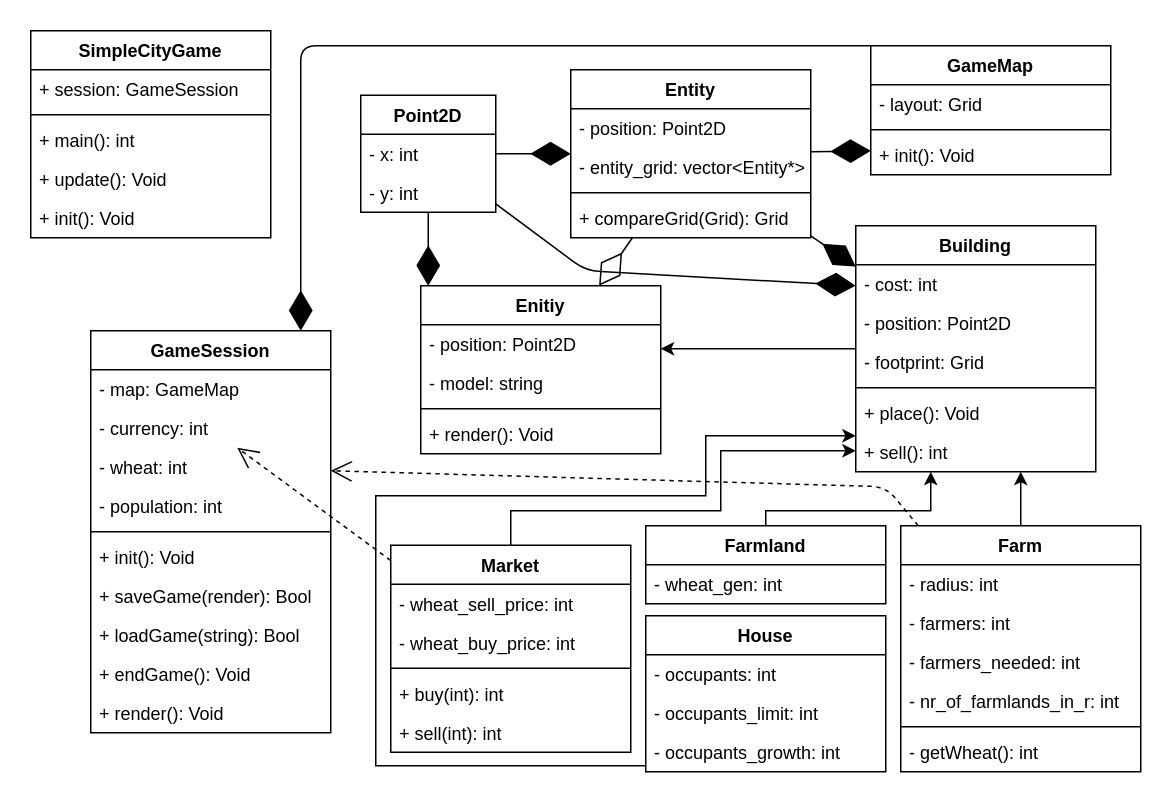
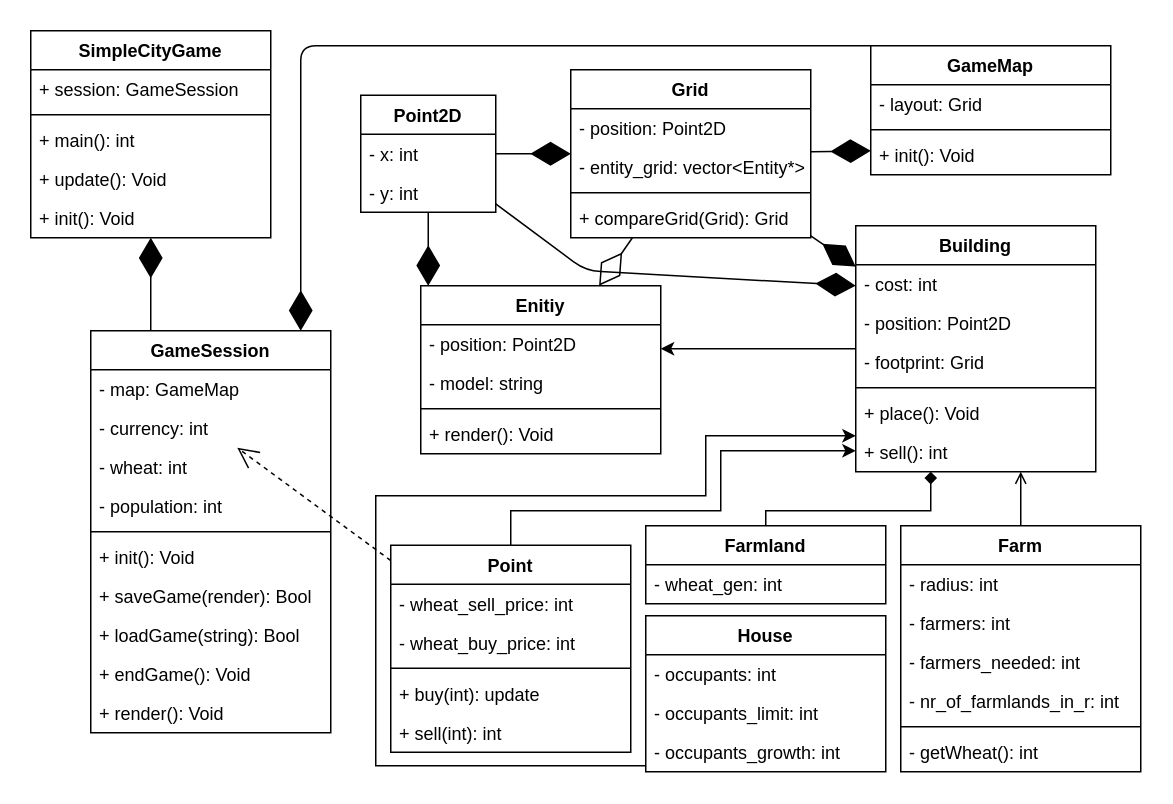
- <mxCell id="22" value="Entity" style="swimlane;fontStyle=1;align=center;verticalAlign=top;childLayout=stackLayout;horizontal=1;startSize=26;horizontalStack=0;resizeParent=1;resizeParentMax=0;resizeLast=0;collapsible=1;marginBottom=0;" vertex="1" parent="1"><mxGeometry x="380" y="46" width="160" height="112" as="geometry" /></mxCell>
+ <mxCell id="22" value="Grid" style="swimlane;fontStyle=1;align=center;verticalAlign=top;childLayout=stackLayout;horizontal=1;startSize=26;horizontalStack=0;resizeParent=1;resizeParentMax=0;resizeLast=0;collapsible=1;marginBottom=0;" vertex="1" parent="1"><mxGeometry x="380" y="46" width="160" height="112" as="geometry" /></mxCell>
+ <mxCell id="74" value="" style="endArrow=diamondThin;endFill=1;endSize=24;html=1;" edge="1" parent="1" source="8" target="2"><mxGeometry width="160" relative="1" as="geometry"><mxPoint x="20" y="540" as="sourcePoint" /><mxPoint x="180" y="540" as="targetPoint" /><Array as="points"><mxPoint x="100" y="220" /></Array></mxGeometry></mxCell>
- <mxCell id="76" value="" style="endArrow=open;endSize=12;dashed=1;html=1;" edge="1" parent="1" source="45" target="11"><mxGeometry x="0.374" y="223" width="160" relative="1" as="geometry"><mxPoint x="20" y="540" as="sourcePoint" /><mxPoint x="370" y="550" as="targetPoint" /><Array as="points"><mxPoint x="590" y="324" /></Array><mxPoint as="offset" /></mxGeometry></mxCell>
- <mxCell id="41" style="edgeStyle=orthogonalEdgeStyle;rounded=0;orthogonalLoop=1;jettySize=auto;html=1;" edge="1" parent="1" source="42" target="29"><mxGeometry relative="1" as="geometry"><Array as="points"><mxPoint x="510" y="340" /><mxPoint x="620" y="340" /></Array></mxGeometry></mxCell>
+ <mxCell id="41" style="edgeStyle=orthogonalEdgeStyle;rounded=0;orthogonalLoop=1;jettySize=auto;html=1;endArrow=diamond;" edge="1" parent="1" source="42" target="29"><mxGeometry relative="1" as="geometry"><Array as="points"><mxPoint x="510" y="340" /><mxPoint x="620" y="340" /></Array></mxGeometry></mxCell>
- <mxCell id="44" style="edgeStyle=orthogonalEdgeStyle;rounded=0;orthogonalLoop=1;jettySize=auto;html=1;" edge="1" parent="1" source="45" target="29"><mxGeometry relative="1" as="geometry"><Array as="points"><mxPoint x="680" y="270" /><mxPoint x="680" y="270" /></Array></mxGeometry></mxCell>
+ <mxCell id="44" style="edgeStyle=orthogonalEdgeStyle;rounded=0;orthogonalLoop=1;jettySize=auto;html=1;endArrow=open;" edge="1" parent="1" source="45" target="29"><mxGeometry relative="1" as="geometry"><Array as="points"><mxPoint x="680" y="270" /><mxPoint x="680" y="270" /></Array></mxGeometry></mxCell>
- <mxCell id="57" value="Market" style="swimlane;fontStyle=1;align=center;verticalAlign=top;childLayout=stackLayout;horizontal=1;startSize=26;horizontalStack=0;resizeParent=1;resizeParentMax=0;resizeLast=0;collapsible=1;marginBottom=0;" vertex="1" parent="1"><mxGeometry x="260" y="363" width="160" height="138" as="geometry" /></mxCell>
+ <mxCell id="57" value="Point" style="swimlane;fontStyle=1;align=center;verticalAlign=top;childLayout=stackLayout;horizontal=1;startSize=26;horizontalStack=0;resizeParent=1;resizeParentMax=0;resizeLast=0;collapsible=1;marginBottom=0;" vertex="1" parent="1"><mxGeometry x="260" y="363" width="160" height="138" as="geometry" /></mxCell>
- <mxCell id="61" value="+ buy(int): int" style="text;strokeColor=none;fillColor=none;align=left;verticalAlign=top;spacingLeft=4;spacingRight=4;overflow=hidden;rotatable=0;points=[[0,0.5],[1,0.5]];portConstraint=eastwest;" vertex="1" parent="57"><mxGeometry y="86" width="160" height="26" as="geometry" /></mxCell>
+ <mxCell id="61" value="+ buy(int): update" style="text;strokeColor=none;fillColor=none;align=left;verticalAlign=top;spacingLeft=4;spacingRight=4;overflow=hidden;rotatable=0;points=[[0,0.5],[1,0.5]];portConstraint=eastwest;" vertex="1" parent="57"><mxGeometry y="86" width="160" height="26" as="geometry" /></mxCell>
